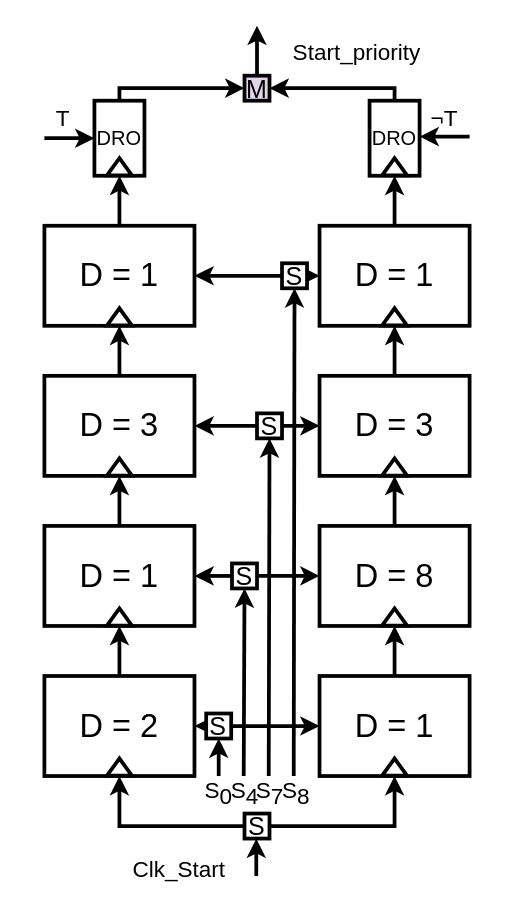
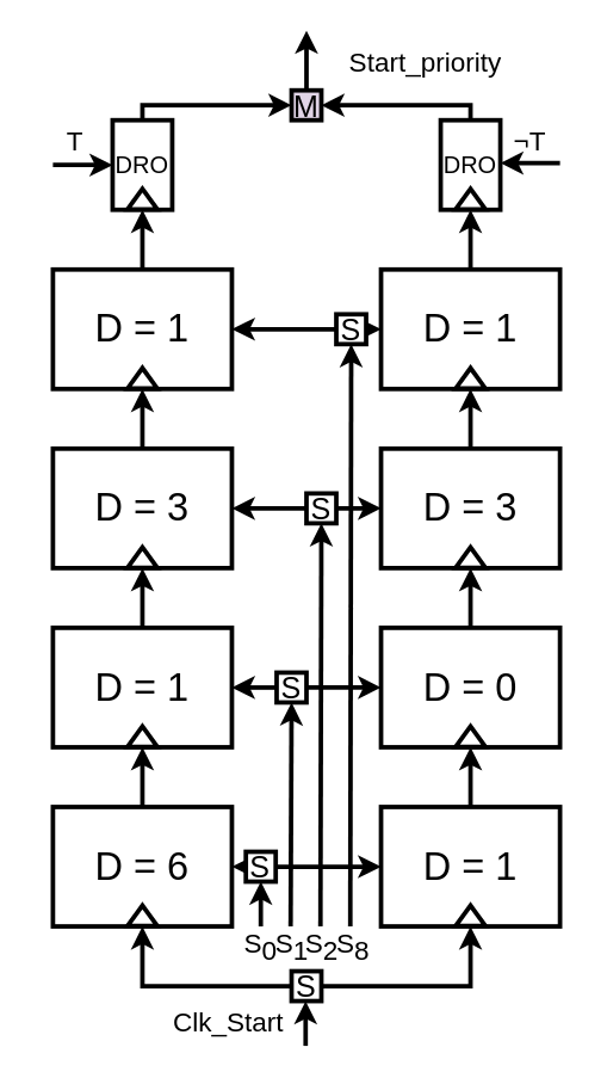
- <mxCell id="55" value="D = 8" style="rounded=0;whiteSpace=wrap;html=1;strokeWidth=3;fontSize=26;" vertex="1" parent="1"><mxGeometry x="255" y="420" width="120" height="80" as="geometry" /></mxCell>
+ <mxCell id="55" value="D = 0" style="rounded=0;whiteSpace=wrap;html=1;strokeWidth=3;fontSize=26;" vertex="1" parent="1"><mxGeometry x="255" y="420" width="120" height="80" as="geometry" /></mxCell>
- <mxCell id="46" value="D = 2" style="rounded=0;whiteSpace=wrap;html=1;strokeWidth=3;fontSize=26;" vertex="1" parent="1"><mxGeometry x="35" y="540" width="120" height="80" as="geometry" /></mxCell>
+ <mxCell id="46" value="D = 6" style="rounded=0;whiteSpace=wrap;html=1;strokeWidth=3;fontSize=26;" vertex="1" parent="1"><mxGeometry x="35" y="540" width="120" height="80" as="geometry" /></mxCell>
- <mxCell id="61" value="S&lt;sub style=&quot;font-size: 18px;&quot;&gt;4&lt;/sub&gt;" style="text;html=1;align=center;verticalAlign=middle;whiteSpace=wrap;rounded=0;fontSize=18;spacingLeft=1;spacingRight=1;" vertex="1" parent="1"><mxGeometry x="186.57" y="620" width="16.87" height="30" as="geometry" /></mxCell>
+ <mxCell id="61" value="S&lt;sub style=&quot;font-size: 18px;&quot;&gt;1&lt;/sub&gt;" style="text;html=1;align=center;verticalAlign=middle;whiteSpace=wrap;rounded=0;fontSize=18;spacingLeft=1;spacingRight=1;" vertex="1" parent="1"><mxGeometry x="186.57" y="620" width="16.87" height="30" as="geometry" /></mxCell>
- <mxCell id="62" value="&lt;font style=&quot;font-size: 18px;&quot;&gt;S&lt;sub style=&quot;font-size: 18px;&quot;&gt;7&lt;/sub&gt;&lt;/font&gt;" style="text;html=1;align=center;verticalAlign=middle;whiteSpace=wrap;rounded=0;fontSize=18;spacingLeft=1;spacingRight=1;" vertex="1" parent="1"><mxGeometry x="206.57" y="620" width="16.87" height="30" as="geometry" /></mxCell>
+ <mxCell id="62" value="&lt;font style=&quot;font-size: 18px;&quot;&gt;S&lt;sub style=&quot;font-size: 18px;&quot;&gt;2&lt;/sub&gt;&lt;/font&gt;" style="text;html=1;align=center;verticalAlign=middle;whiteSpace=wrap;rounded=0;fontSize=18;spacingLeft=1;spacingRight=1;" vertex="1" parent="1"><mxGeometry x="206.57" y="620" width="16.87" height="30" as="geometry" /></mxCell>
- <mxCell id="64" value="&lt;font style=&quot;font-size: 18px;&quot;&gt;Clk_Start&lt;br&gt;&lt;/font&gt;" style="text;html=1;align=center;verticalAlign=middle;whiteSpace=wrap;rounded=0;" vertex="1" parent="1"><mxGeometry x="112.81" y="680" width="60" height="30" as="geometry" /></mxCell>
+ <mxCell id="64" value="&lt;font style=&quot;font-size: 18px;&quot;&gt;Clk_Start&lt;br&gt;&lt;/font&gt;" style="text;html=1;align=center;verticalAlign=middle;whiteSpace=wrap;rounded=0;" vertex="1" parent="1"><mxGeometry x="122.81" y="670" width="60" height="30" as="geometry" /></mxCell>
